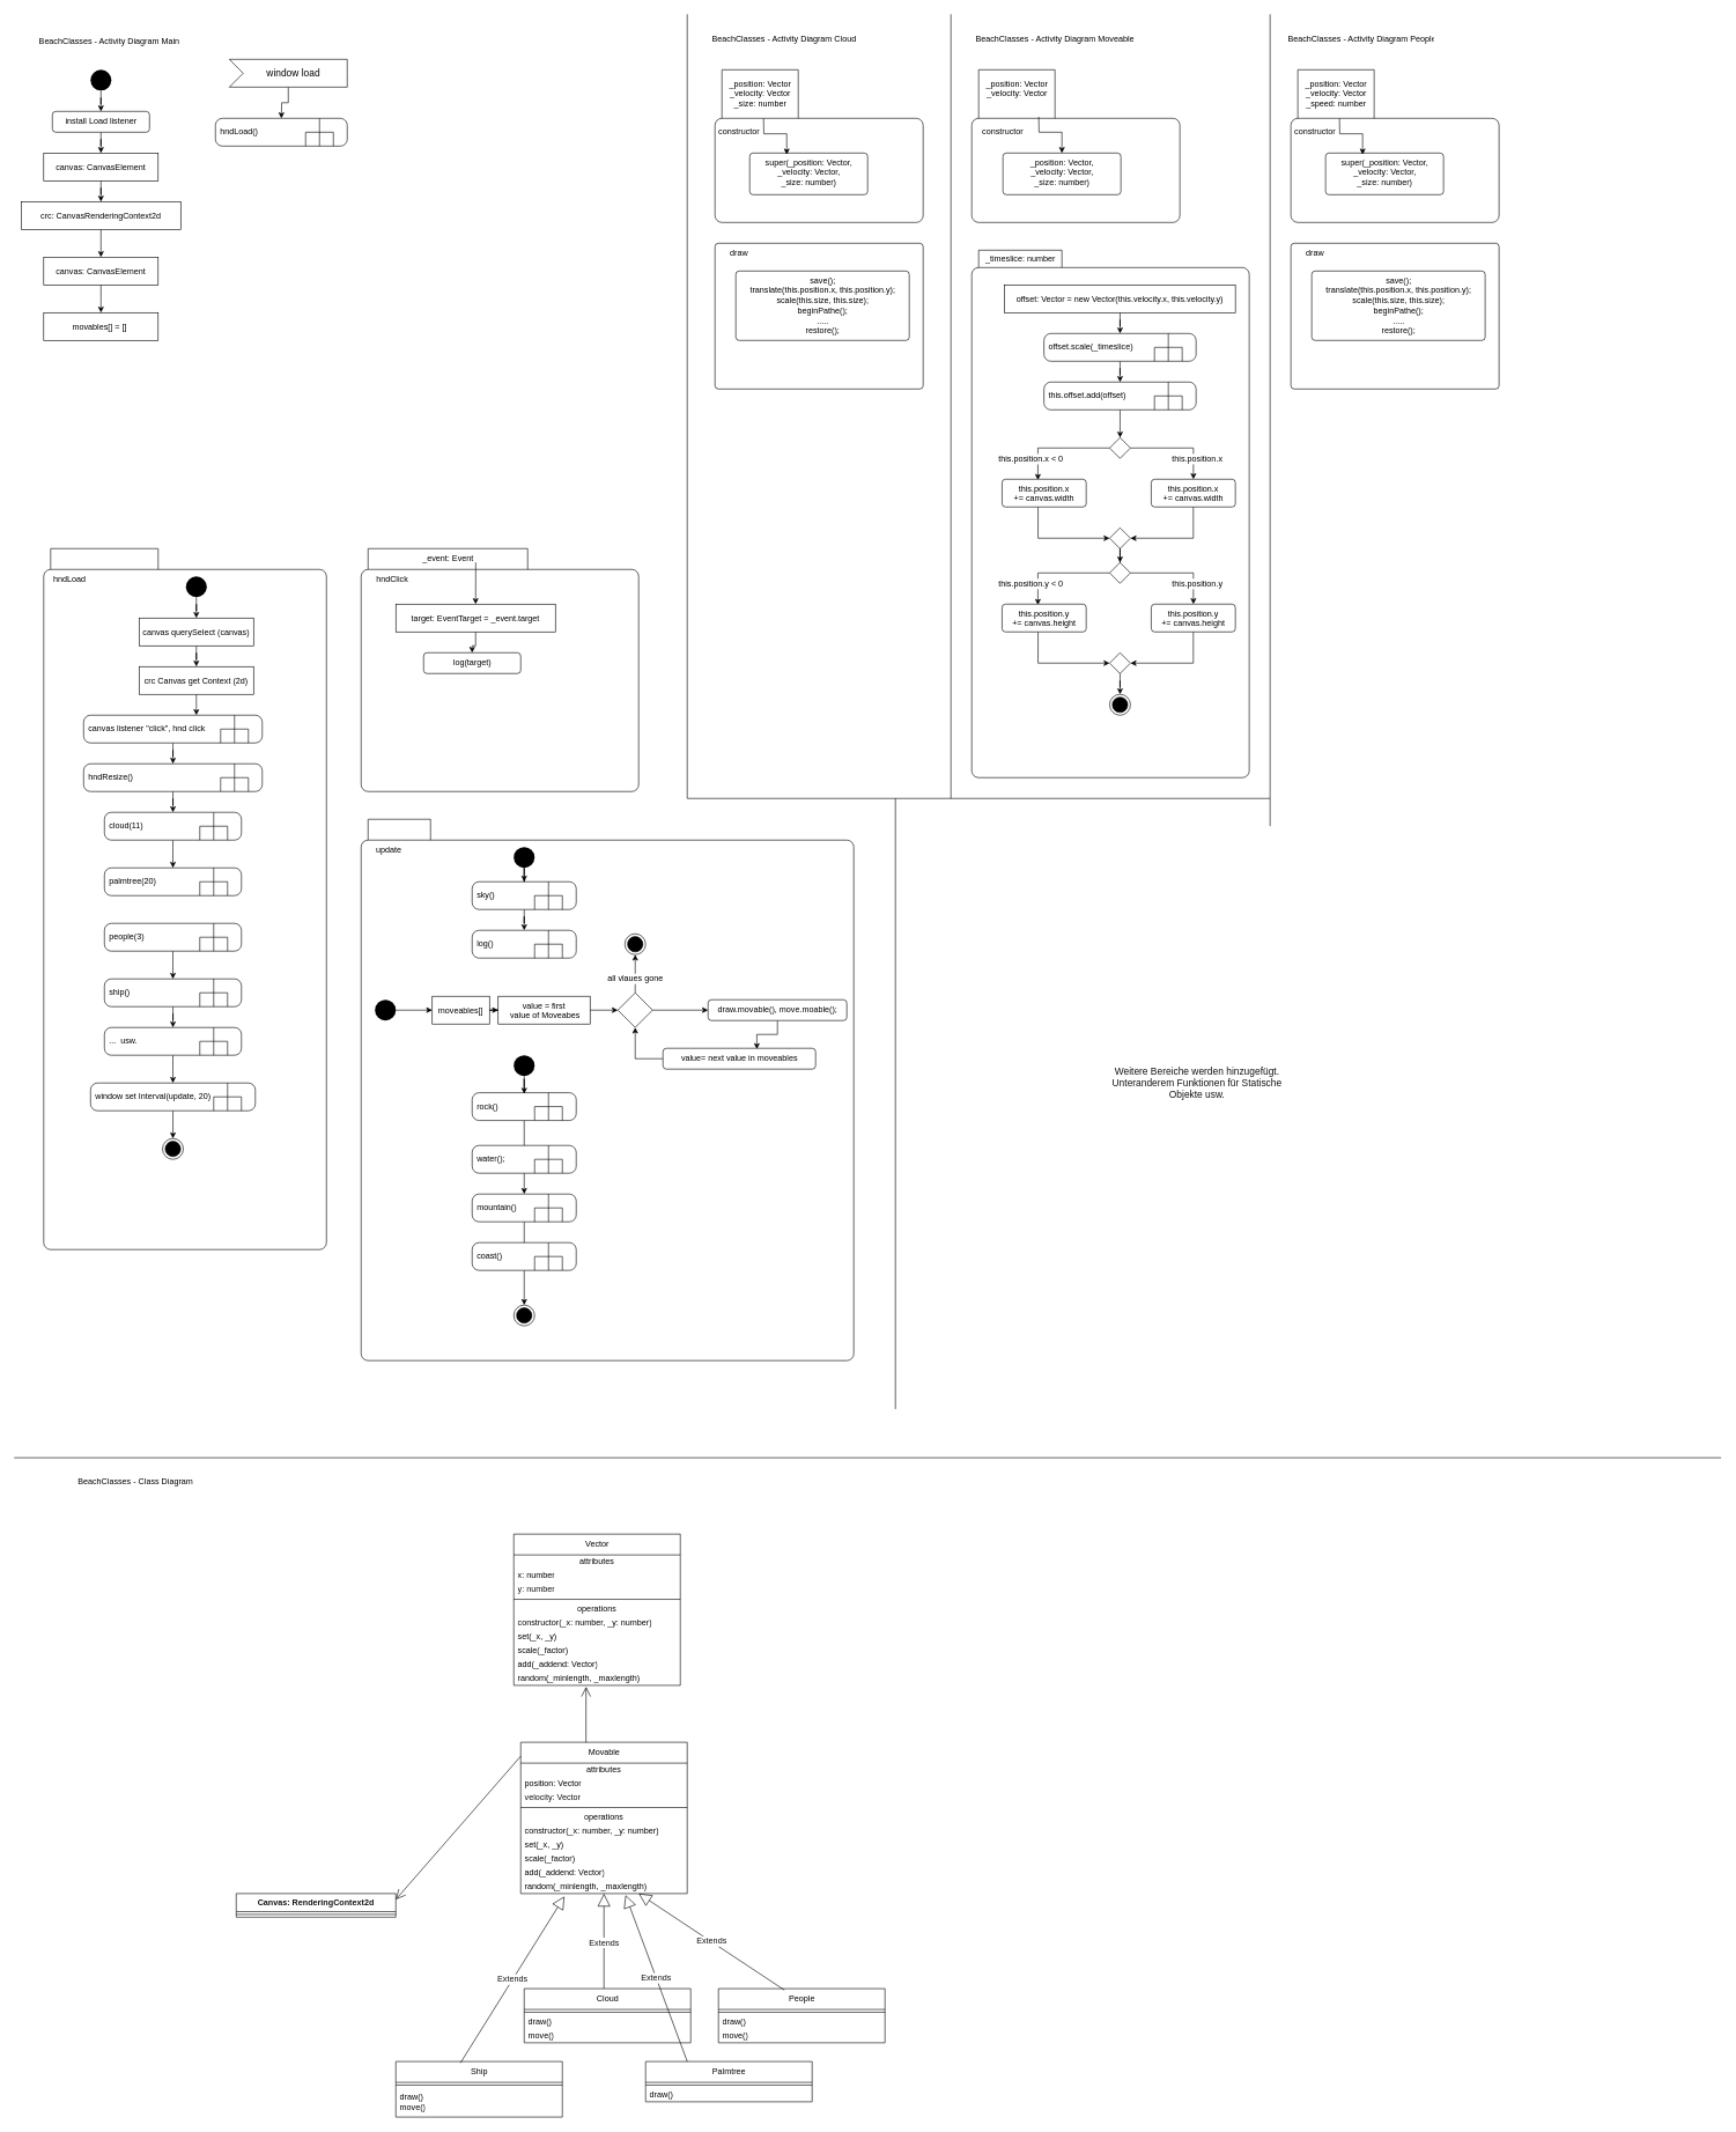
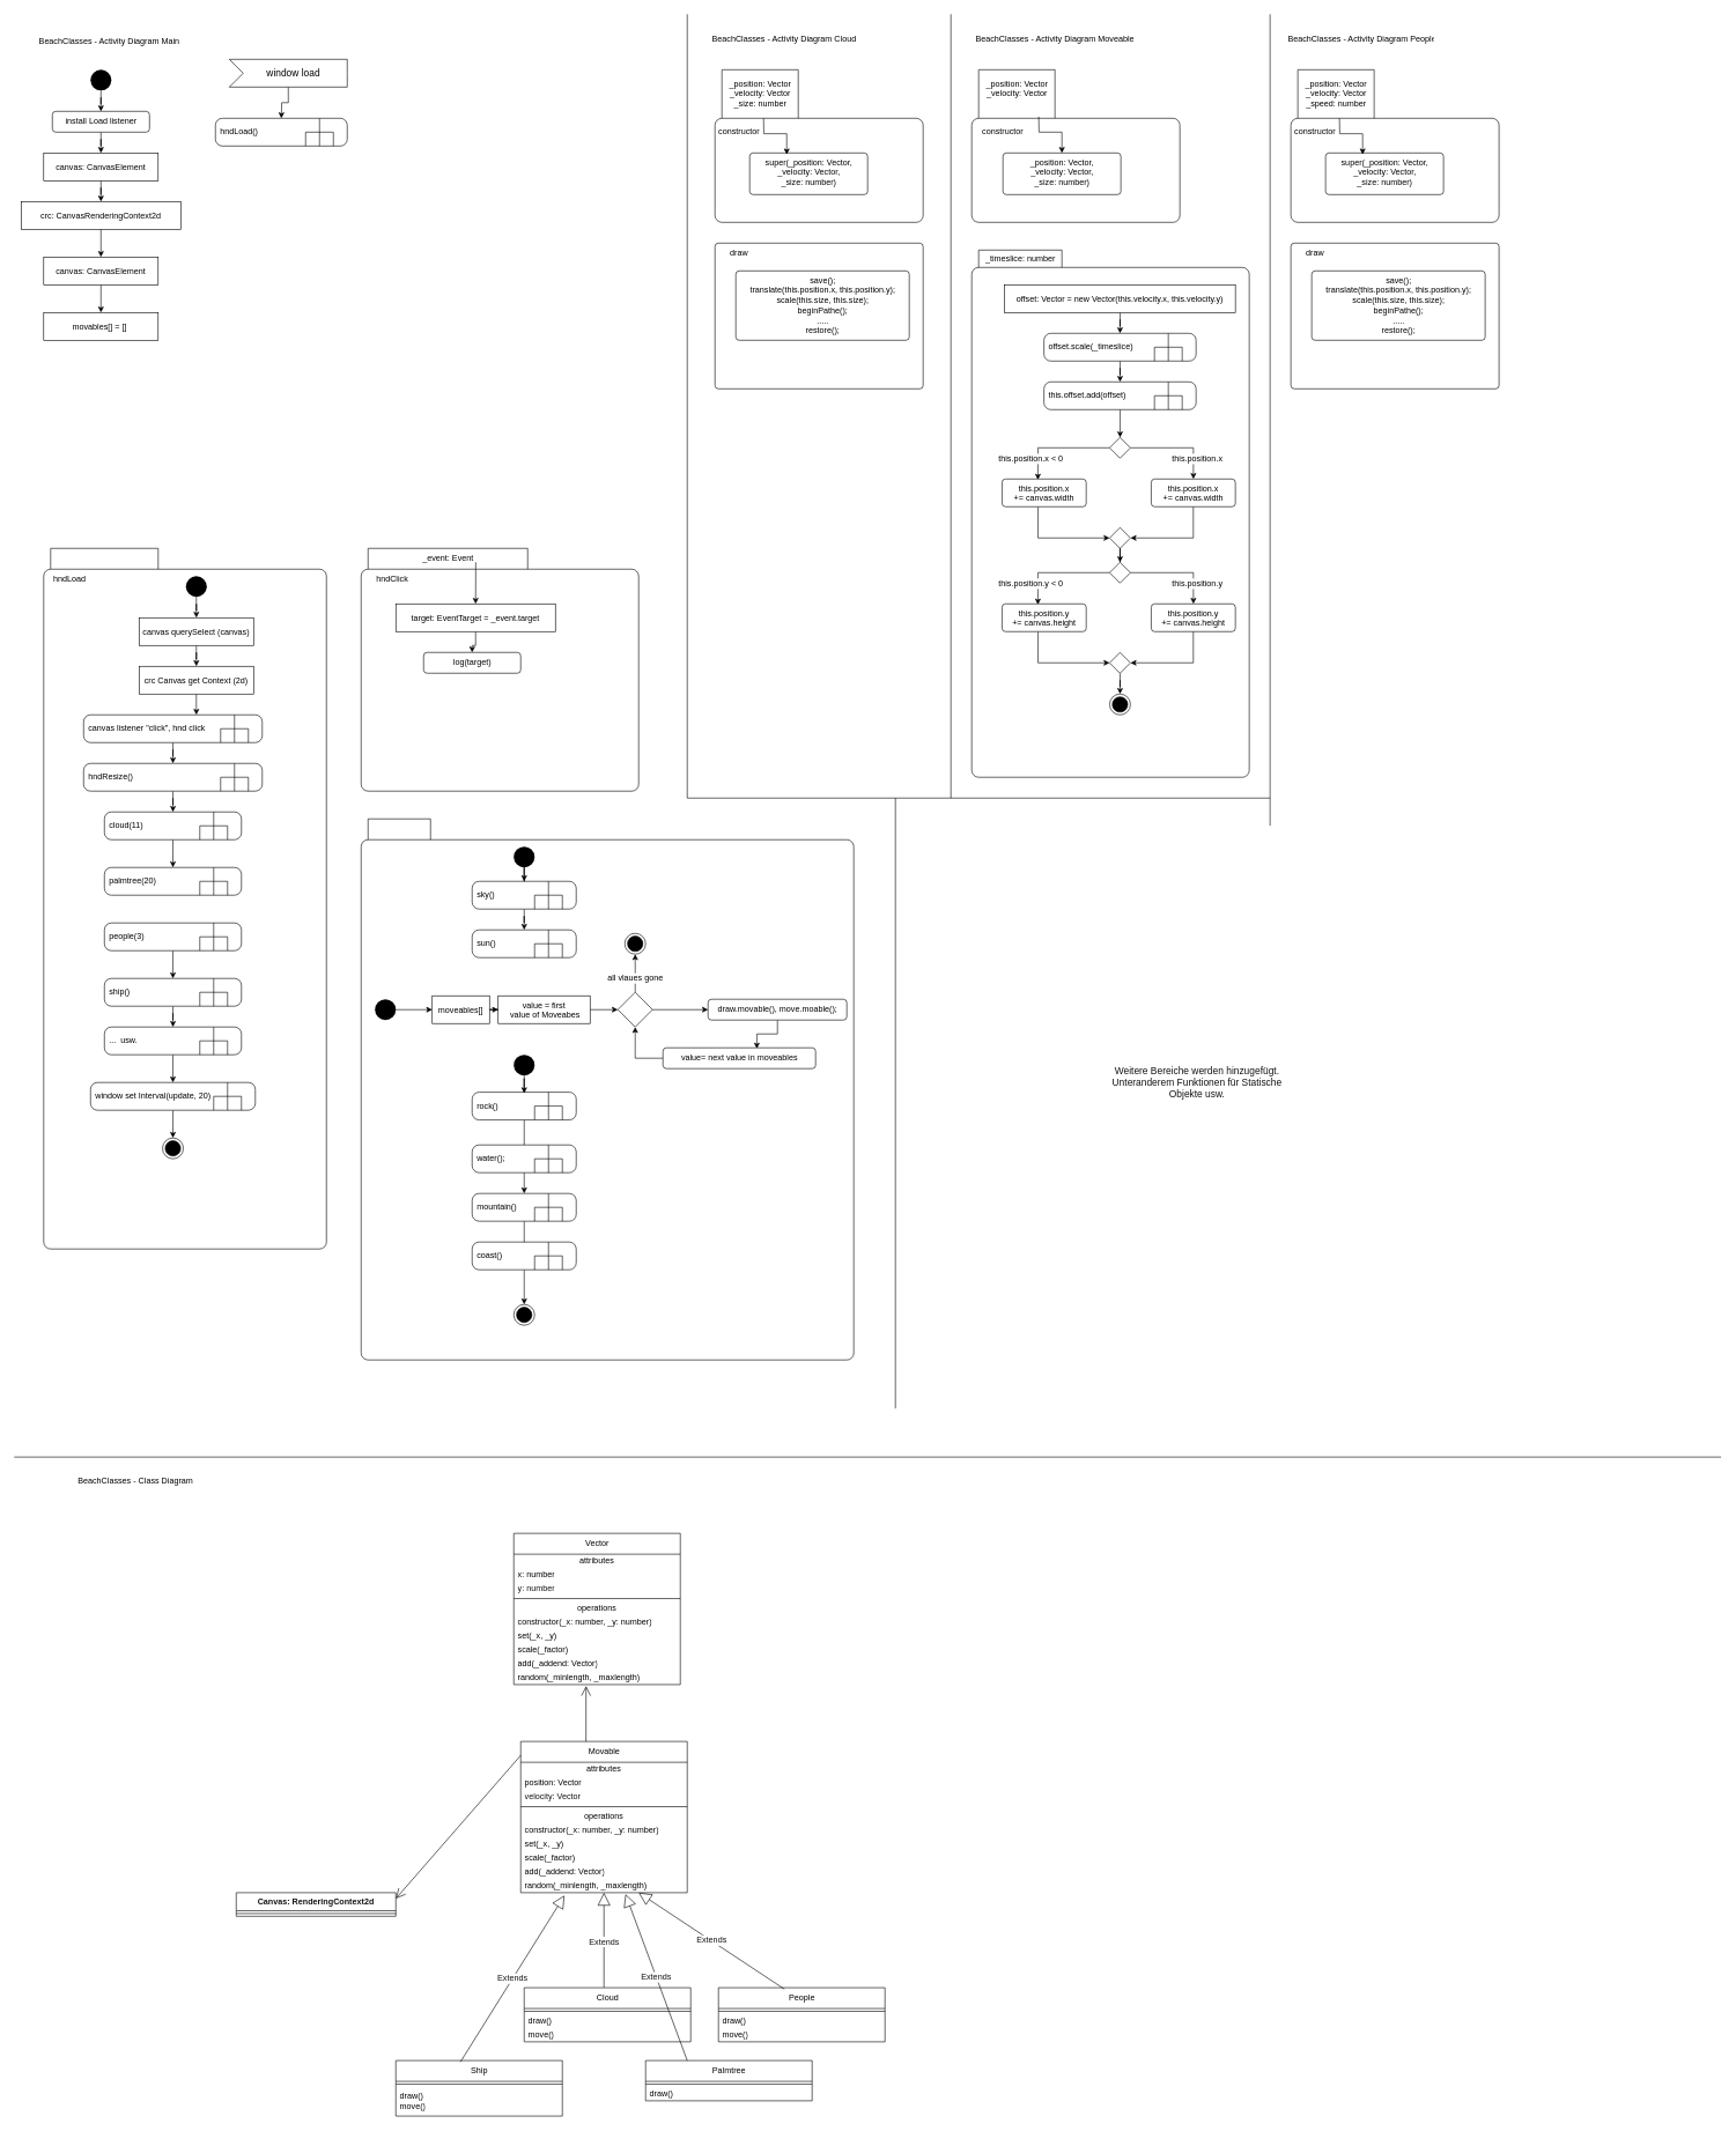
- <mxCell id="97" value="update" style="text;html=1;strokeColor=none;fillColor=none;align=center;verticalAlign=middle;whiteSpace=wrap;rounded=0;fontSize=12;" vertex="1" parent="1"><mxGeometry x="530" y="1210" width="60" height="30" as="geometry" /></mxCell>
- <mxCell id="100" value="&lt;span style=&quot;text-align: center;&quot;&gt;log()&lt;/span&gt;" style="shape=mxgraph.uml25.behaviorAction;html=1;rounded=1;absoluteArcSize=1;arcSize=10;align=left;spacingLeft=5;" vertex="1" parent="1"><mxGeometry x="680" y="1340" width="150" height="40" as="geometry" /></mxCell>
+ <mxCell id="100" value="&lt;span style=&quot;text-align: center;&quot;&gt;sun()&lt;/span&gt;" style="shape=mxgraph.uml25.behaviorAction;html=1;rounded=1;absoluteArcSize=1;arcSize=10;align=left;spacingLeft=5;" vertex="1" parent="1"><mxGeometry x="680" y="1340" width="150" height="40" as="geometry" /></mxCell>
